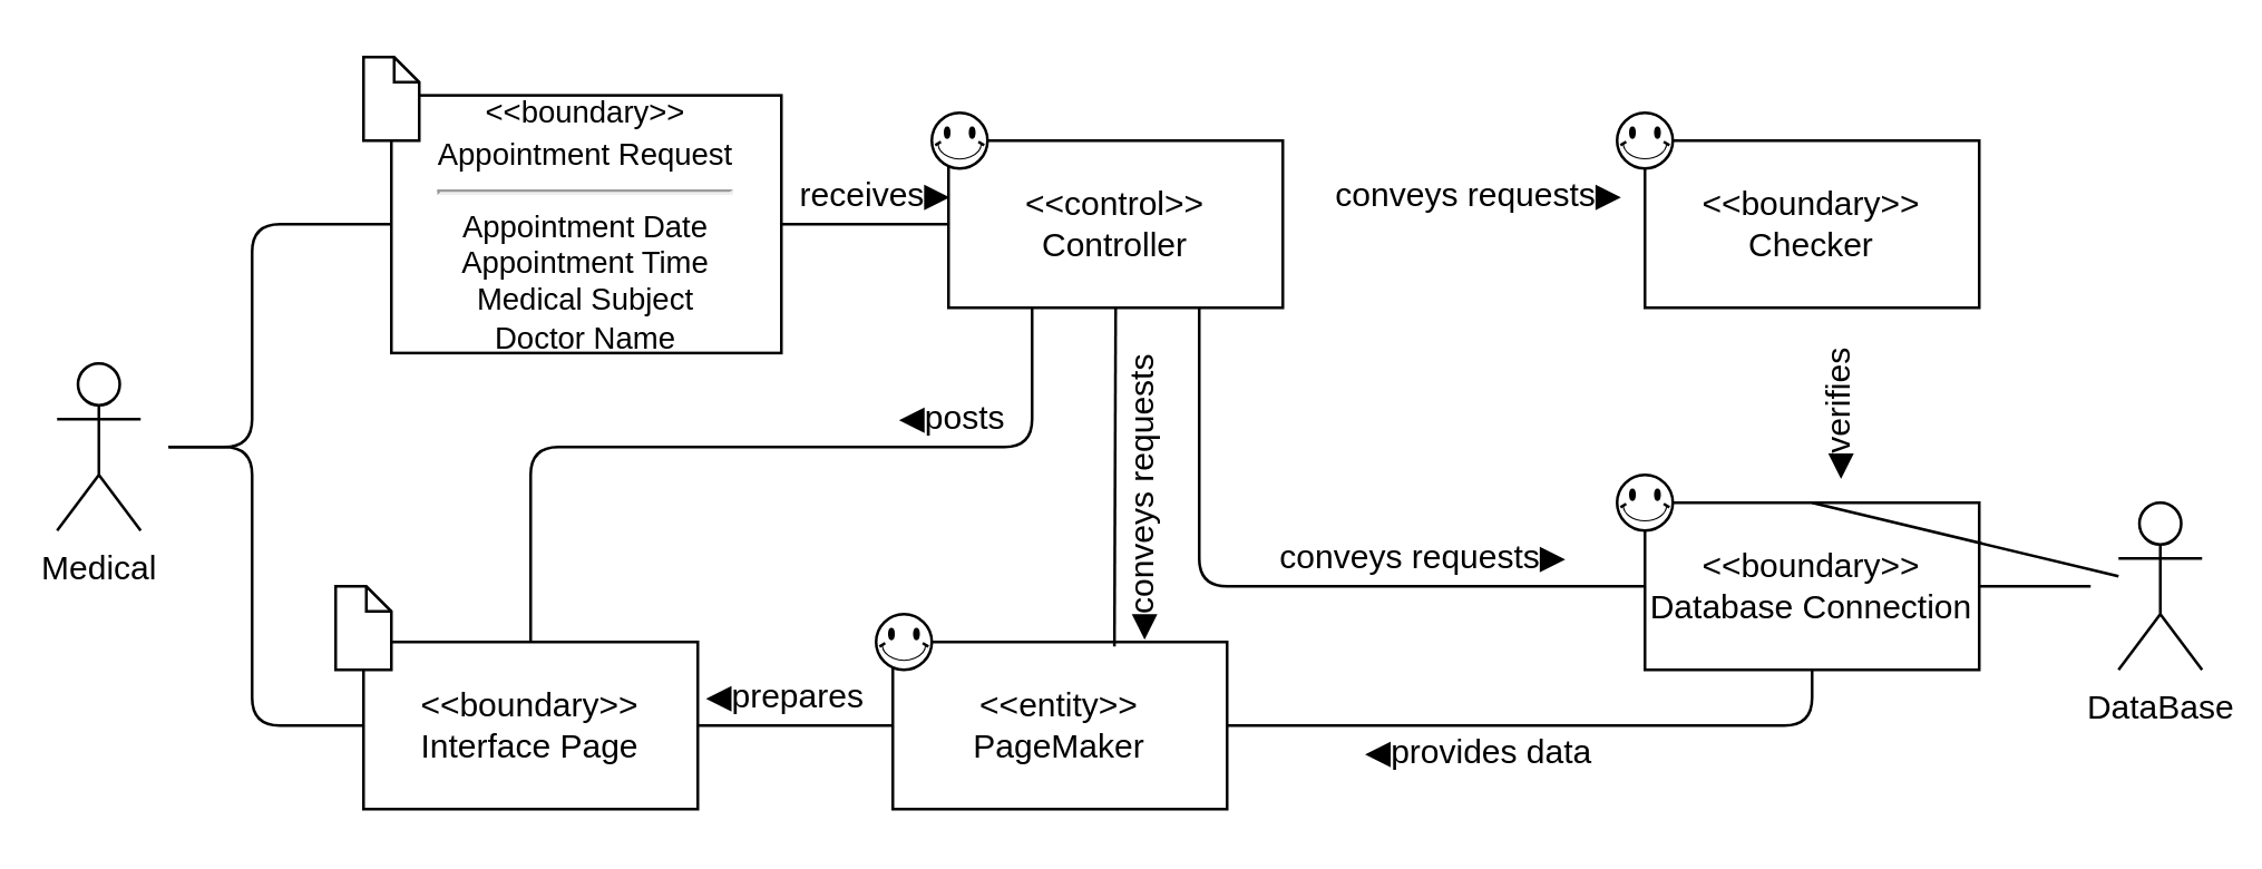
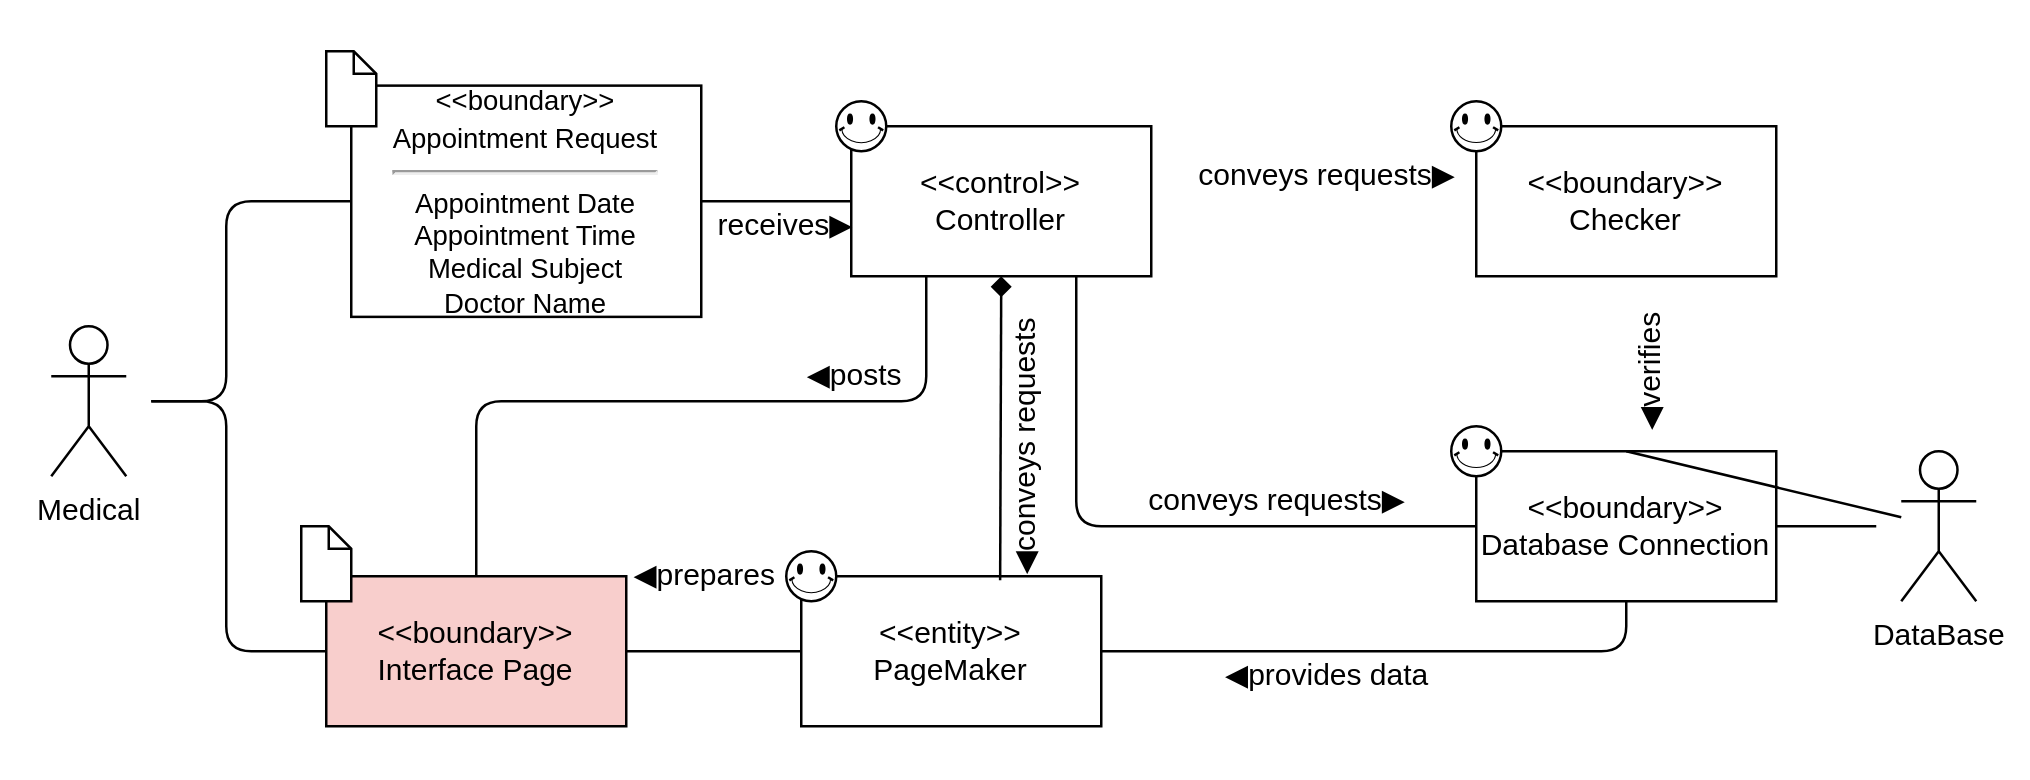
- <mxCell id="22" value="receives▶" style="text;html=1;strokeColor=none;fillColor=none;align=center;verticalAlign=middle;whiteSpace=wrap;rounded=0;" vertex="1" parent="1"><mxGeometry x="294" y="60" width="40" height="20" as="geometry" /></mxCell>
+ <mxCell id="22" value="receives▶" style="text;html=1;strokeColor=none;fillColor=none;align=center;verticalAlign=middle;whiteSpace=wrap;rounded=0;" vertex="1" parent="1"><mxGeometry x="294" y="80" width="40" height="20" as="geometry" /></mxCell>
- <mxCell id="13" value="" style="endArrow=none;html=1;entryX=0.5;entryY=1;entryDx=0;entryDy=0;exitX=0.663;exitY=0.027;exitDx=0;exitDy=0;exitPerimeter=0;" edge="1" parent="1" source="7" target="6"><mxGeometry width="50" height="50" relative="1" as="geometry"><mxPoint x="330" y="280" as="sourcePoint" /><mxPoint x="380" y="230" as="targetPoint" /></mxGeometry></mxCell>
+ <mxCell id="13" value="" style="endArrow=diamond;html=1;entryX=0.5;entryY=1;entryDx=0;entryDy=0;exitX=0.663;exitY=0.027;exitDx=0;exitDy=0;exitPerimeter=0;" edge="1" parent="1" source="7" target="6"><mxGeometry width="50" height="50" relative="1" as="geometry"><mxPoint x="330" y="280" as="sourcePoint" /><mxPoint x="380" y="230" as="targetPoint" /></mxGeometry></mxCell>
- <mxCell id="25" value="&amp;nbsp;◀prepares" style="text;html=1;strokeColor=none;fillColor=none;align=center;verticalAlign=middle;whiteSpace=wrap;rounded=0;" vertex="1" parent="1"><mxGeometry x="260" y="240" width="40" height="20" as="geometry" /></mxCell>
+ <mxCell id="25" value="&amp;nbsp;◀prepares" style="text;html=1;strokeColor=none;fillColor=none;align=center;verticalAlign=middle;whiteSpace=wrap;rounded=0;" vertex="1" parent="1"><mxGeometry x="260" y="220" width="40" height="20" as="geometry" /></mxCell>
- <mxCell id="5" value="&amp;lt;&amp;lt;boundary&amp;gt;&amp;gt;&lt;br&gt;Interface Page" style="rounded=0;whiteSpace=wrap;html=1;" vertex="1" parent="1"><mxGeometry x="130" y="230" width="120" height="60" as="geometry" /></mxCell>
+ <mxCell id="5" value="&amp;lt;&amp;lt;boundary&amp;gt;&amp;gt;&lt;br&gt;Interface Page" style="rounded=0;whiteSpace=wrap;html=1;fillColor=#f8cecc;" vertex="1" parent="1"><mxGeometry x="130" y="230" width="120" height="60" as="geometry" /></mxCell>
